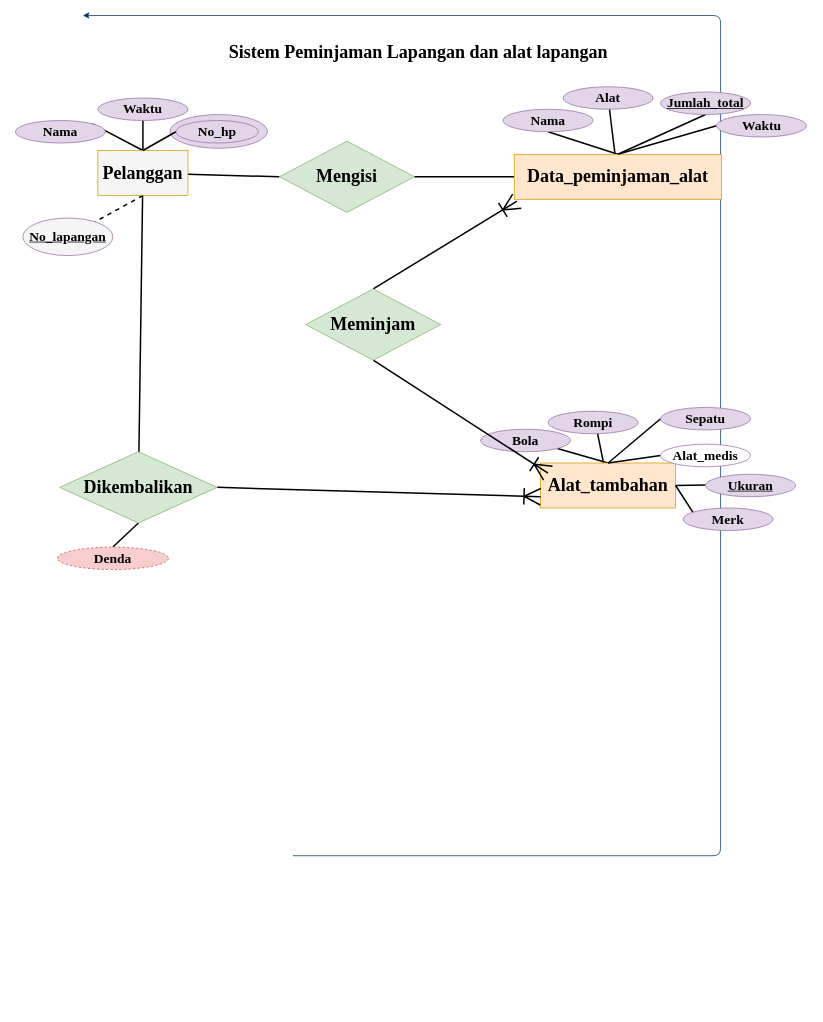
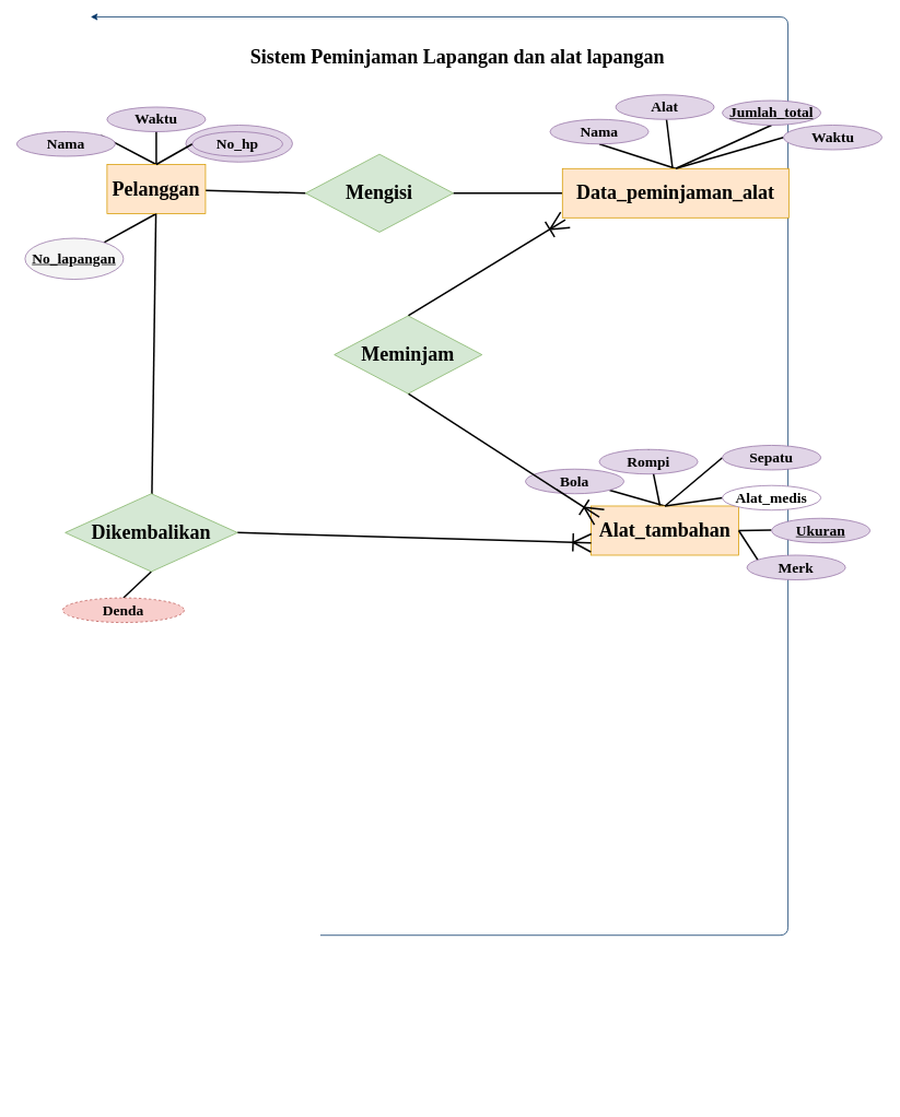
- <mxCell id="8" value="&lt;font face=&quot;Times New Roman&quot; style=&quot;font-size: 24px&quot;&gt;&lt;b&gt;Pelanggan&lt;/b&gt;&lt;/font&gt;" style="rounded=0;whiteSpace=wrap;html=1;fillColor=#f5f5f5;strokeColor=#d79b00;" vertex="1" parent="1"><mxGeometry x="130" y="200" width="120" height="60" as="geometry" /></mxCell>
+ <mxCell id="8" value="&lt;font face=&quot;Times New Roman&quot; style=&quot;font-size: 24px&quot;&gt;&lt;b&gt;Pelanggan&lt;/b&gt;&lt;/font&gt;" style="rounded=0;whiteSpace=wrap;html=1;fillColor=#ffe6cc;strokeColor=#d79b00;" vertex="1" parent="1"><mxGeometry x="130" y="200" width="120" height="60" as="geometry" /></mxCell>
- <mxCell id="6" style="edgeStyle=none;rounded=0;orthogonalLoop=1;jettySize=auto;html=1;exitX=0.5;exitY=1;exitDx=0;exitDy=0;endArrow=none;endFill=0;strokeWidth=2;dashed=1;" edge="1" parent="1" source="8" target="17"><mxGeometry relative="1" as="geometry" /></mxCell>
+ <mxCell id="6" style="edgeStyle=none;rounded=0;orthogonalLoop=1;jettySize=auto;html=1;exitX=0.5;exitY=1;exitDx=0;exitDy=0;endArrow=none;endFill=0;strokeWidth=2;" edge="1" parent="1" source="8" target="17"><mxGeometry relative="1" as="geometry" /></mxCell>
